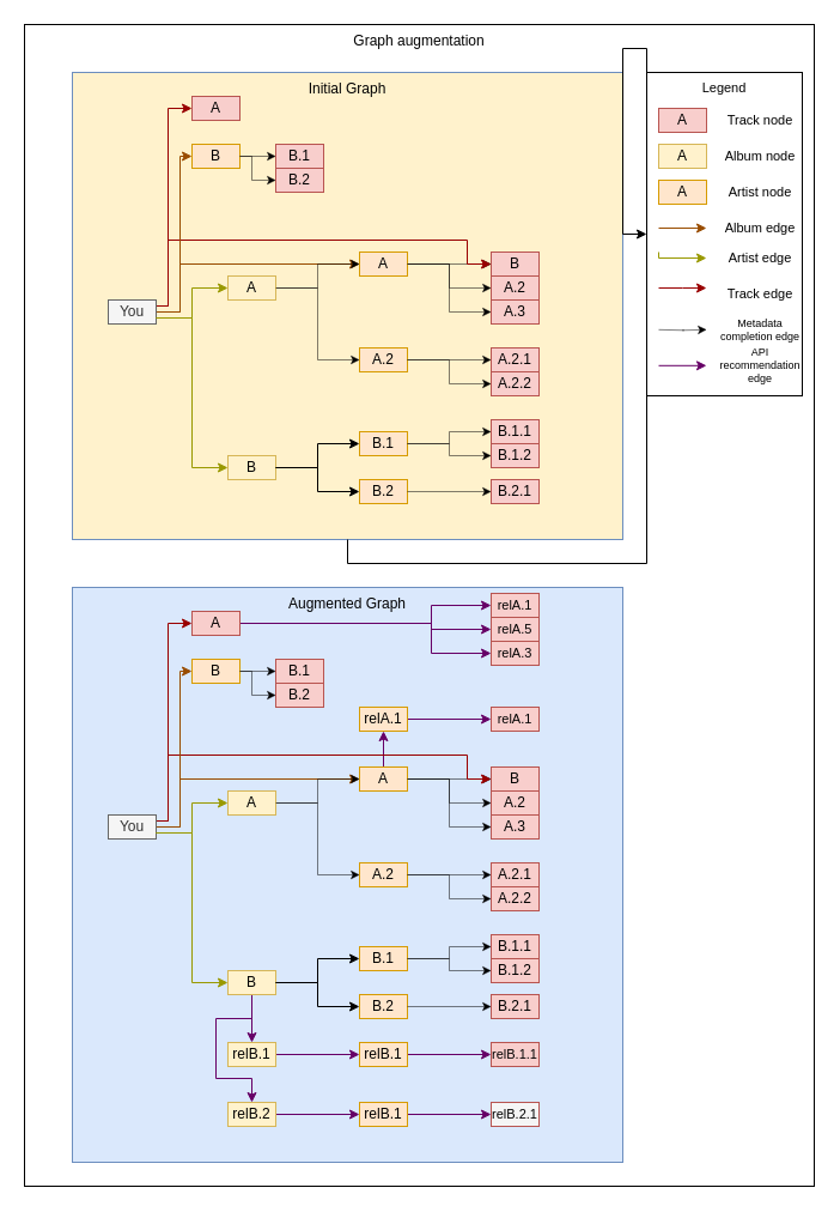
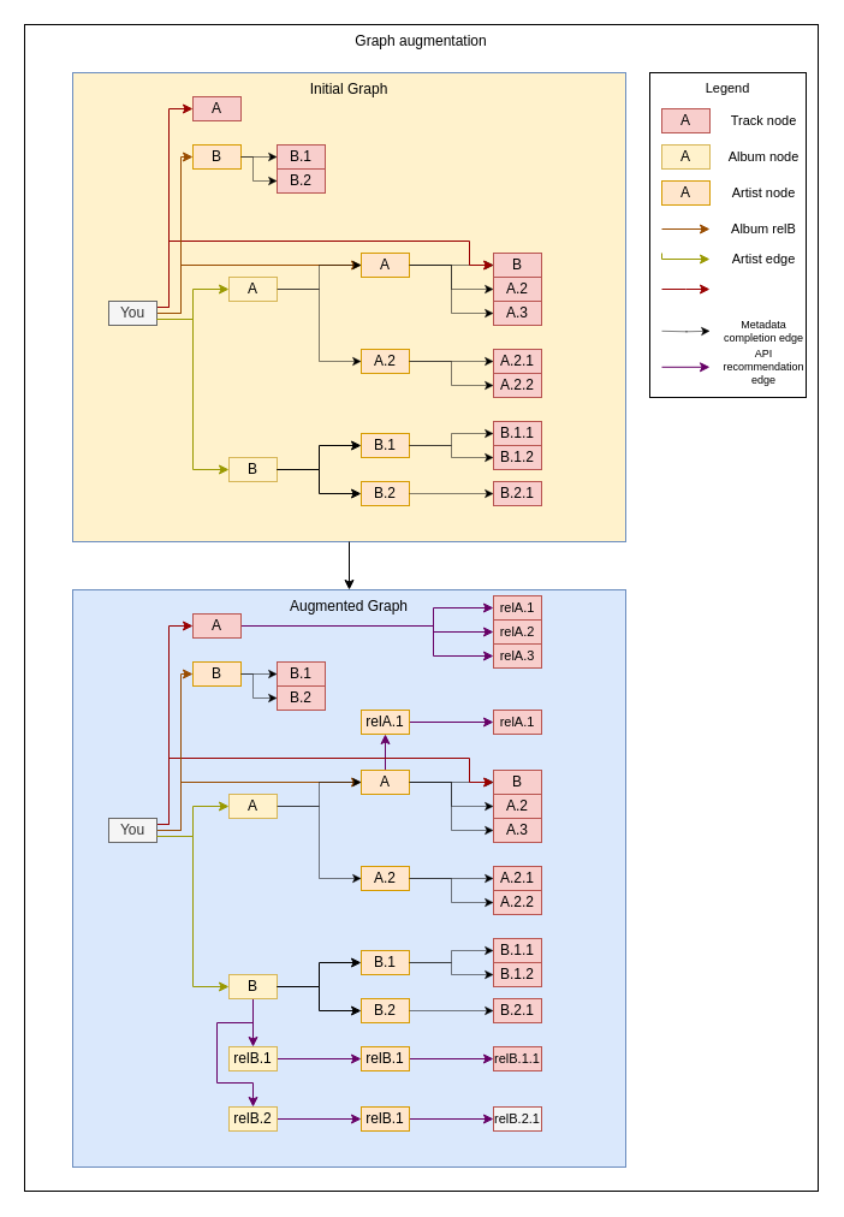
- <mxCell id="116" value="Album edge" style="text;html=1;strokeColor=none;fillColor=none;align=center;verticalAlign=middle;whiteSpace=wrap;rounded=0;fontSize=11;" parent="107" vertex="1"><mxGeometry x="60" y="115" width="70" height="30" as="geometry" /></mxCell>
+ <mxCell id="116" value="Album relB" style="text;html=1;strokeColor=none;fillColor=none;align=center;verticalAlign=middle;whiteSpace=wrap;rounded=0;fontSize=11;" parent="107" vertex="1"><mxGeometry x="60" y="115" width="70" height="30" as="geometry" /></mxCell>
- <mxCell id="118" value="Track edge" style="text;html=1;strokeColor=none;fillColor=none;align=center;verticalAlign=middle;whiteSpace=wrap;rounded=0;fontSize=11;" parent="107" vertex="1"><mxGeometry x="60" y="170" width="70" height="30" as="geometry" /></mxCell>
- <mxCell id="106" style="edgeStyle=orthogonalEdgeStyle;rounded=0;orthogonalLoop=1;jettySize=auto;html=1;exitX=0.5;exitY=1;exitDx=0;exitDy=0;fontSize=11;strokeColor=#000000;strokeWidth=1;" parent="1" source="4" target="108" edge="1"><mxGeometry relative="1" as="geometry" /></mxCell>
+ <mxCell id="106" style="edgeStyle=orthogonalEdgeStyle;rounded=0;orthogonalLoop=1;jettySize=auto;html=1;exitX=0.5;exitY=1;exitDx=0;exitDy=0;entryX=0.5;entryY=0;entryDx=0;entryDy=0;fontSize=11;strokeColor=#000000;strokeWidth=1;" parent="1" source="4" target="44" edge="1"><mxGeometry relative="1" as="geometry" /></mxCell>
- <mxCell id="104" value="relA.5" style="rounded=0;whiteSpace=wrap;html=1;fillColor=#f8cecc;strokeColor=#b85450;fontSize=11;" parent="1" vertex="1"><mxGeometry x="410" y="515" width="40" height="20" as="geometry" /></mxCell>
+ <mxCell id="104" value="relA.2" style="rounded=0;whiteSpace=wrap;html=1;fillColor=#f8cecc;strokeColor=#b85450;fontSize=11;" parent="1" vertex="1"><mxGeometry x="410" y="515" width="40" height="20" as="geometry" /></mxCell>
